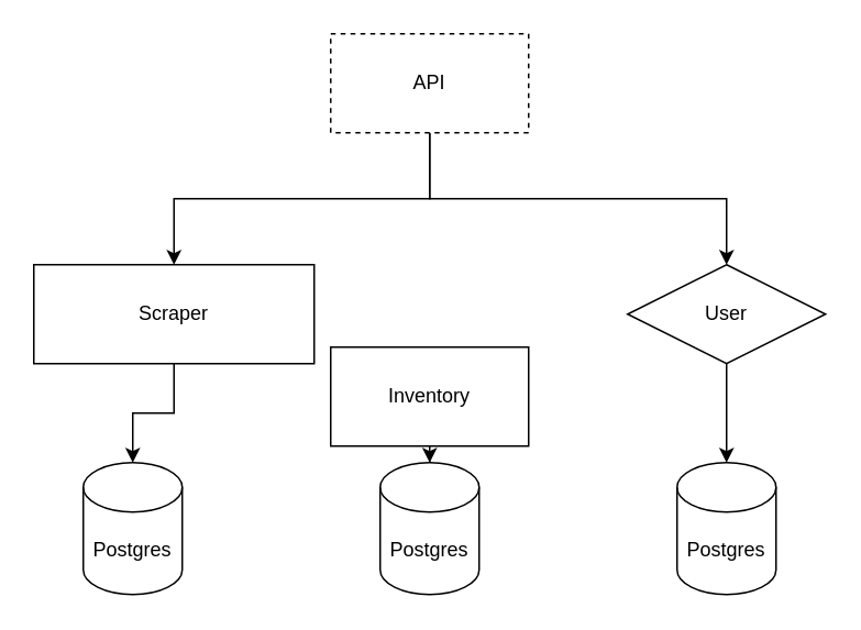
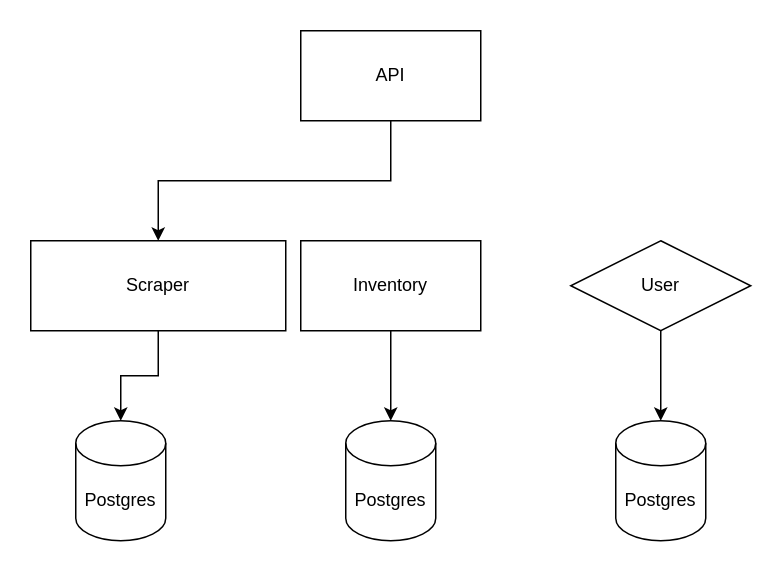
- <mxCell id="4" value="API" style="rounded=0;whiteSpace=wrap;html=1;dashed=1;" vertex="1" parent="1"><mxGeometry x="200" y="20" width="120" height="60" as="geometry" /></mxCell>
+ <mxCell id="4" value="API" style="rounded=0;whiteSpace=wrap;html=1;" vertex="1" parent="1"><mxGeometry x="200" y="20" width="120" height="60" as="geometry" /></mxCell>
- <mxCell id="3" style="edgeStyle=orthogonalEdgeStyle;rounded=0;orthogonalLoop=1;jettySize=auto;html=1;exitX=0.5;exitY=1;exitDx=0;exitDy=0;entryX=0.5;entryY=0;entryDx=0;entryDy=0;" edge="1" parent="1" source="4" target="12"><mxGeometry relative="1" as="geometry" /></mxCell>
- <mxCell id="7" value="Inventory" style="rounded=0;whiteSpace=wrap;html=1;" vertex="1" parent="1"><mxGeometry x="200" y="210" width="120" height="60" as="geometry" /></mxCell>
+ <mxCell id="7" value="Inventory" style="rounded=0;whiteSpace=wrap;html=1;" vertex="1" parent="1"><mxGeometry x="200" y="160" width="120" height="60" as="geometry" /></mxCell>
